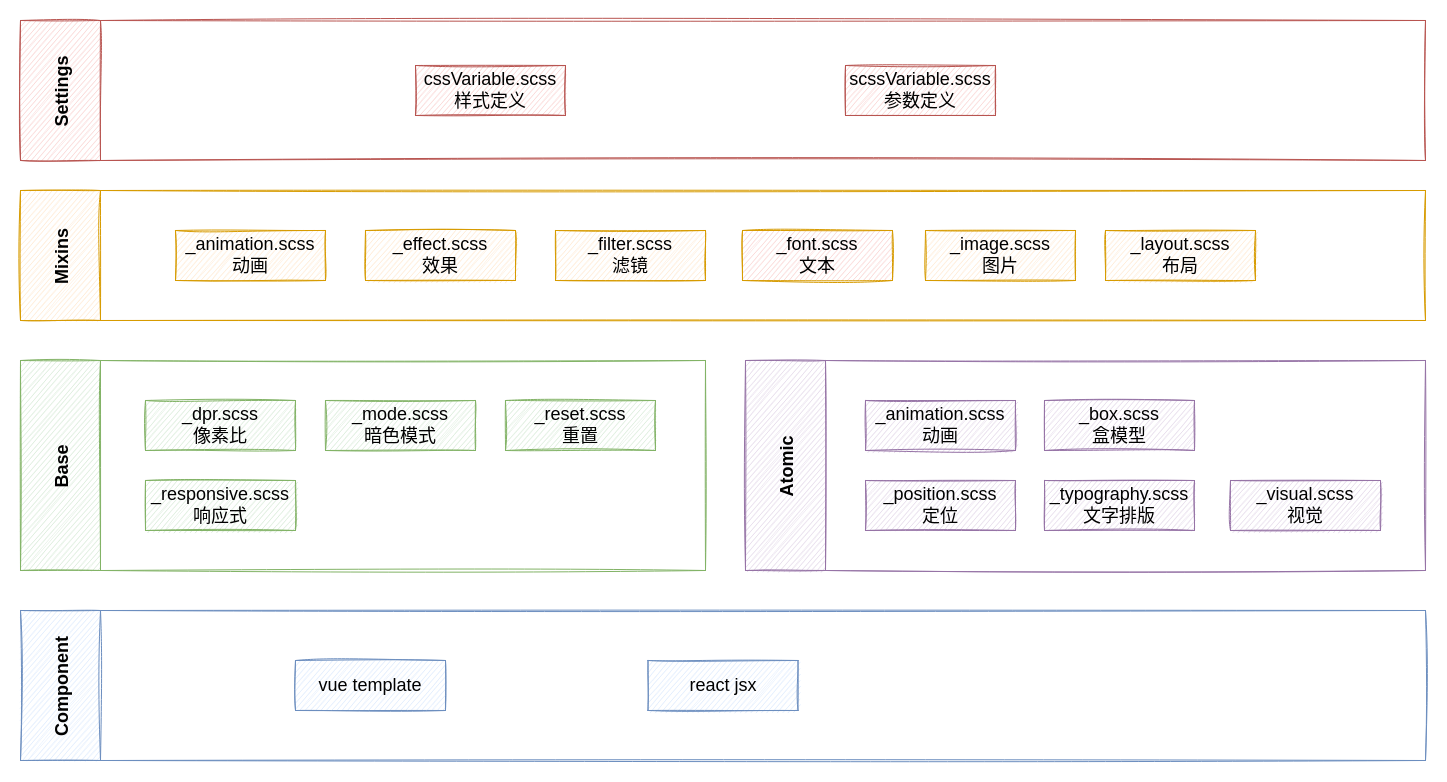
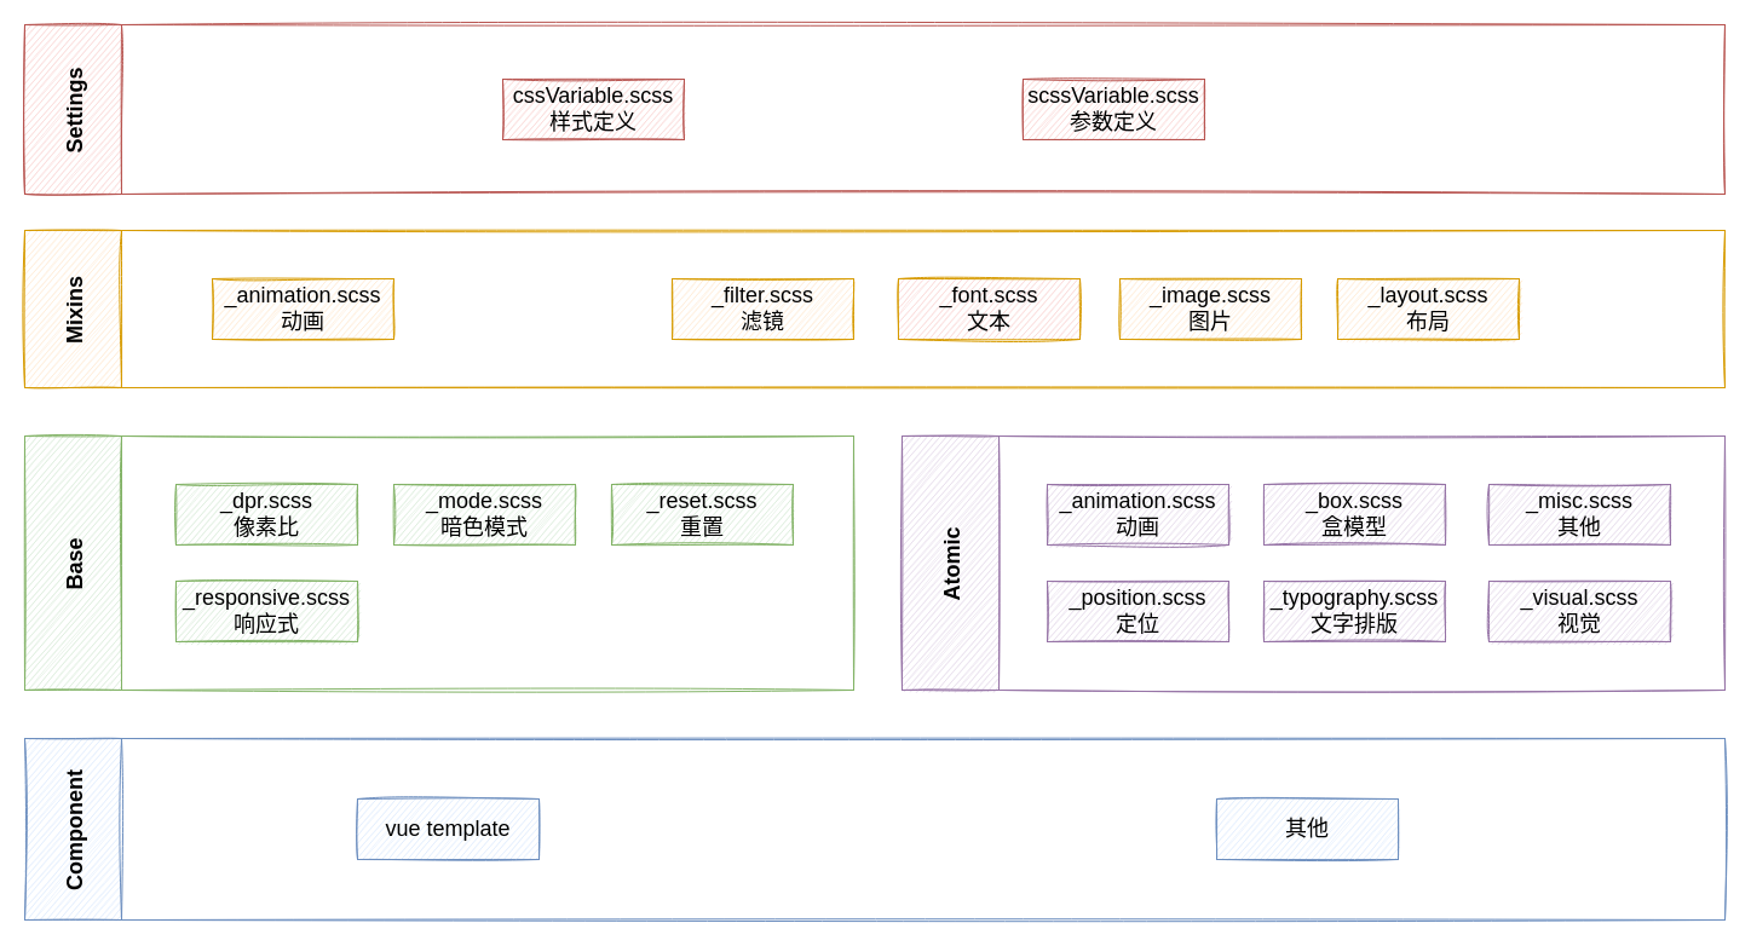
- <mxCell id="7" value="_effect.scss&lt;br&gt;效果" style="rounded=0;whiteSpace=wrap;html=1;labelBackgroundColor=none;fontSize=18;align=center;shadow=0;sketch=1;fillColor=#ffe6cc;strokeColor=#d79b00;" parent="5" vertex="1"><mxGeometry x="345" y="40" width="150" height="50" as="geometry" /></mxCell>
+ <mxCell id="24" value="_misc.scss&lt;br&gt;其他" style="rounded=0;whiteSpace=wrap;html=1;labelBackgroundColor=none;fontSize=18;align=center;shadow=0;sketch=1;fillColor=#e1d5e7;strokeColor=#9673a6;" parent="21" vertex="1"><mxGeometry x="485" y="40" width="150" height="50" as="geometry" /></mxCell>
- <mxCell id="19" value="react jsx" style="rounded=0;whiteSpace=wrap;html=1;labelBackgroundColor=none;fontSize=18;align=center;shadow=0;sketch=1;fillColor=#dae8fc;strokeColor=#6c8ebf;" parent="17" vertex="1"><mxGeometry x="627.5" y="50" width="150" height="50" as="geometry" /></mxCell>
+ <mxCell id="20" value="其他" style="rounded=0;whiteSpace=wrap;html=1;labelBackgroundColor=none;fontSize=18;align=center;shadow=0;sketch=1;fillColor=#dae8fc;strokeColor=#6c8ebf;" parent="17" vertex="1"><mxGeometry x="985" y="50" width="150" height="50" as="geometry" /></mxCell>
